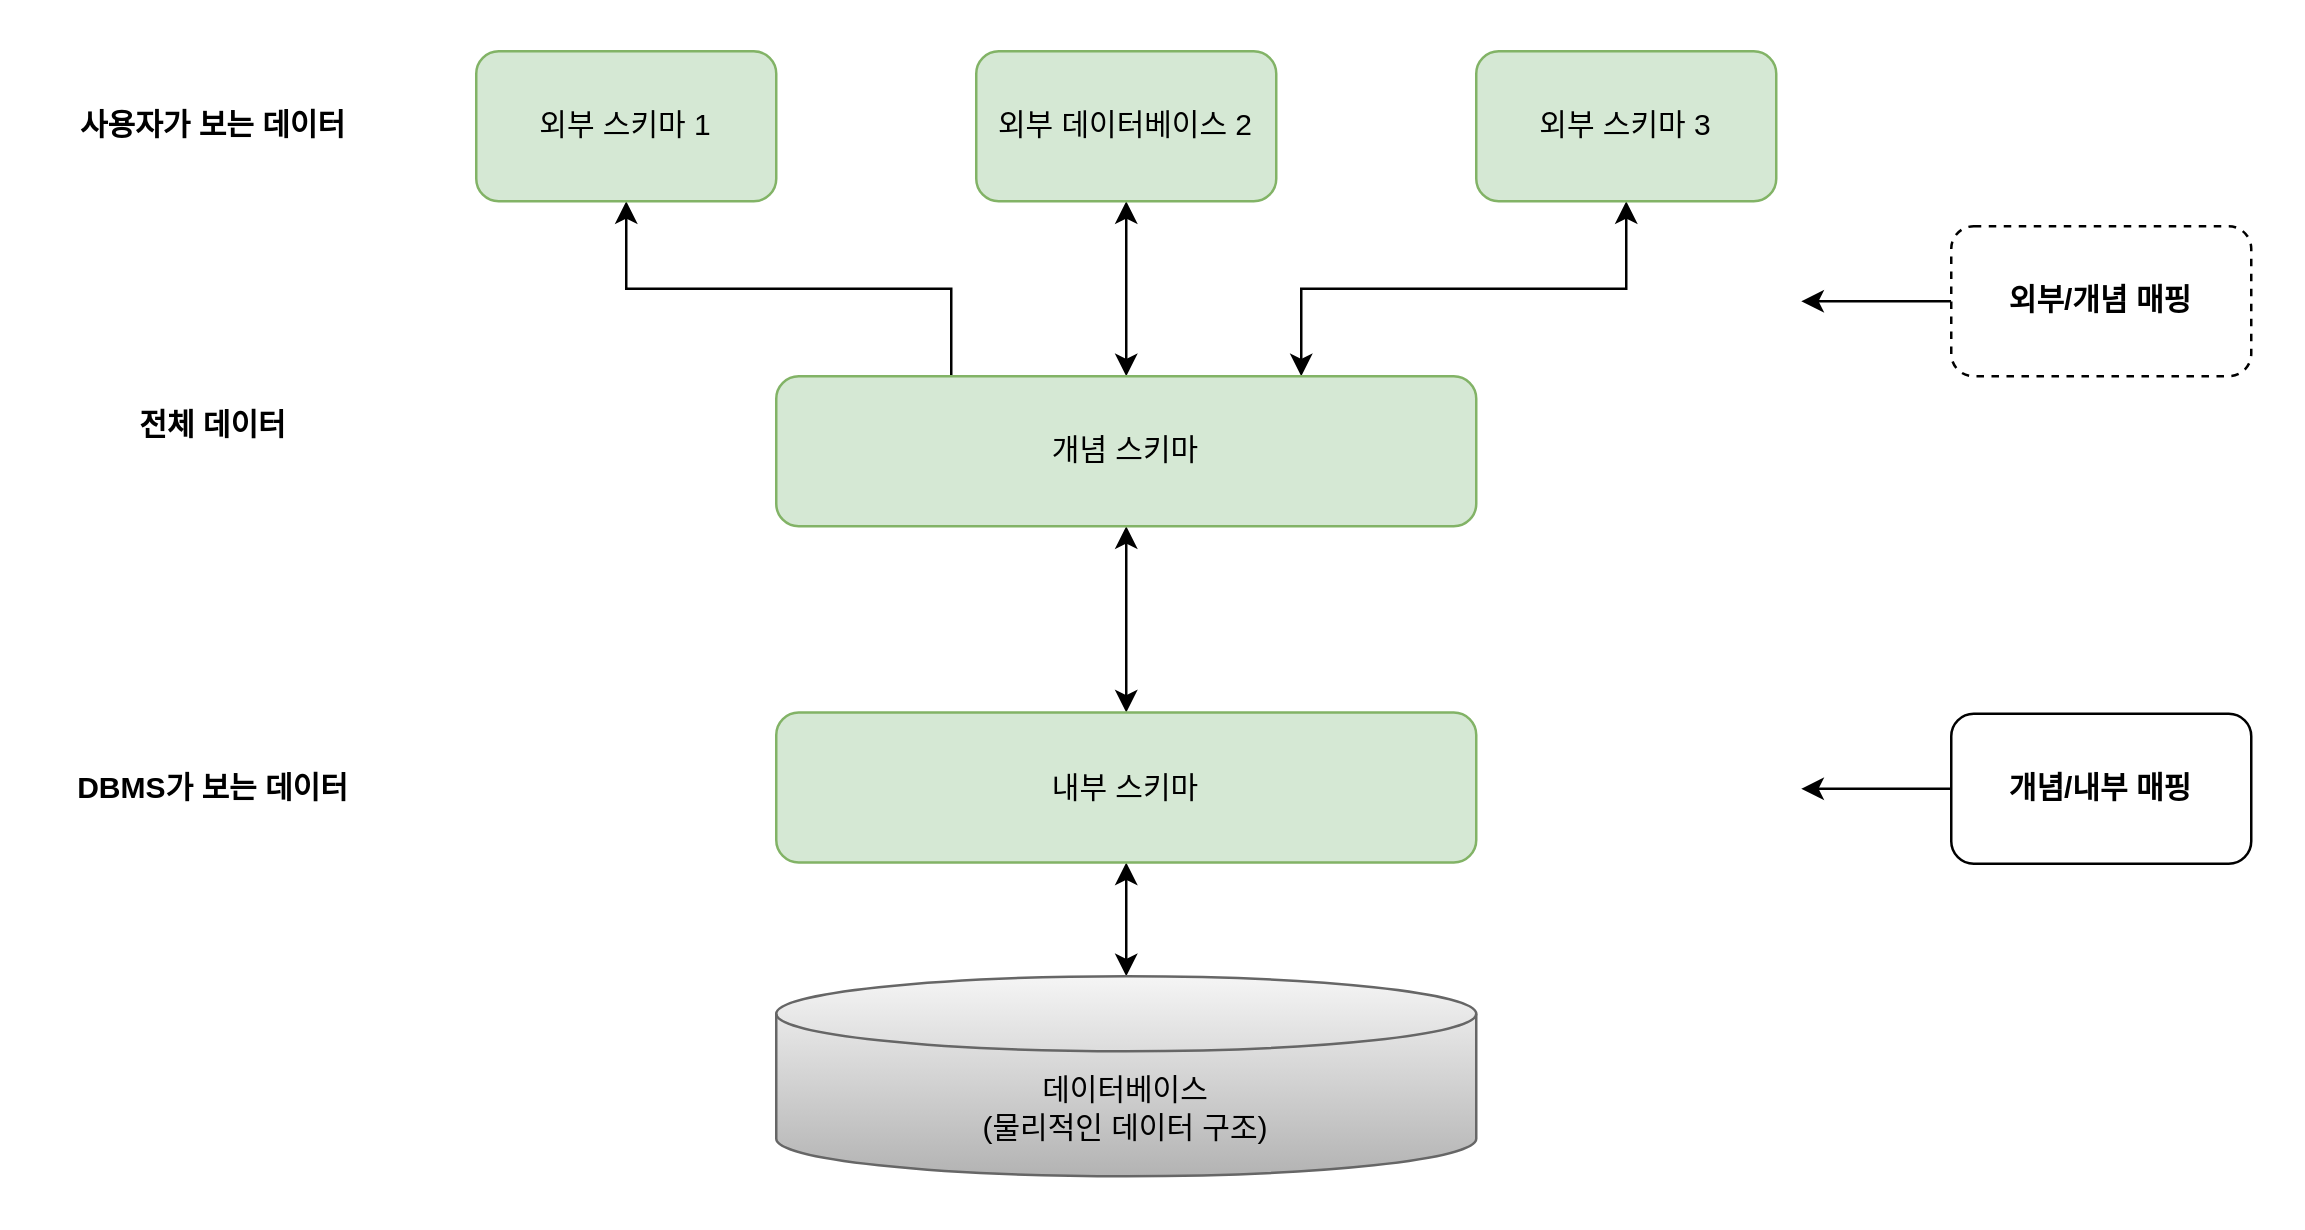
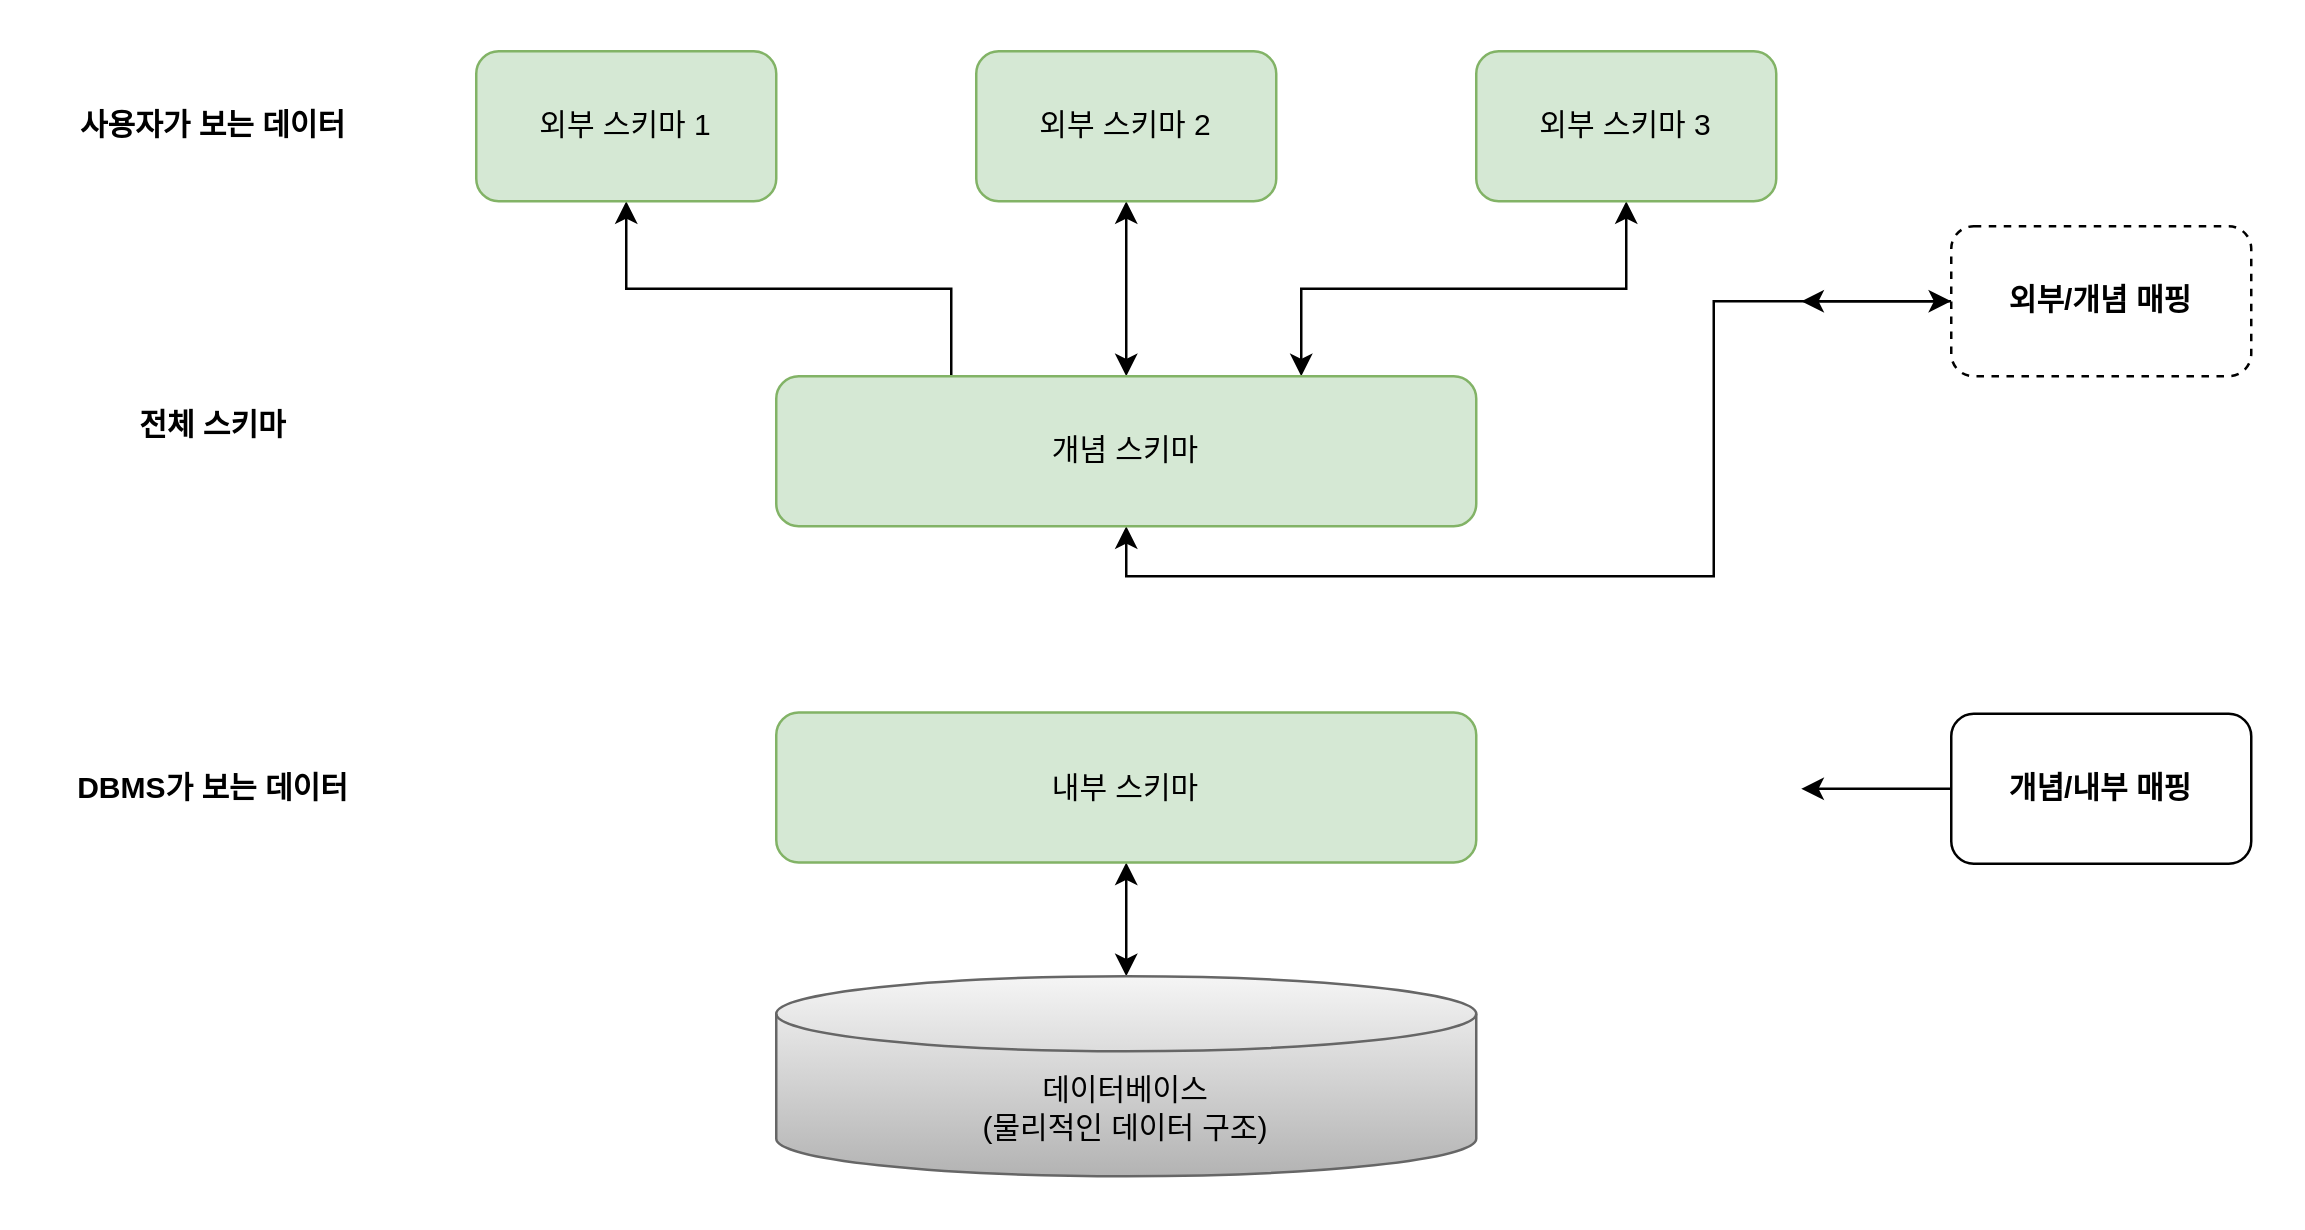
- <mxCell id="5" value="외부 데이터베이스 2" style="rounded=1;whiteSpace=wrap;html=1;fillColor=#d5e8d4;strokeColor=#82b366;" vertex="1" parent="1"><mxGeometry x="390" y="20" width="120" height="60" as="geometry" /></mxCell>
+ <mxCell id="5" value="외부 스키마 2" style="rounded=1;whiteSpace=wrap;html=1;fillColor=#d5e8d4;strokeColor=#82b366;" vertex="1" parent="1"><mxGeometry x="390" y="20" width="120" height="60" as="geometry" /></mxCell>
- <mxCell id="18" value="전체 데이터" style="text;html=1;strokeColor=none;fillColor=none;align=center;verticalAlign=middle;whiteSpace=wrap;rounded=0;fontStyle=1" vertex="1" parent="1"><mxGeometry x="20" y="160" width="130" height="20" as="geometry" /></mxCell>
+ <mxCell id="18" value="전체 스키마" style="text;html=1;strokeColor=none;fillColor=none;align=center;verticalAlign=middle;whiteSpace=wrap;rounded=0;fontStyle=1" vertex="1" parent="1"><mxGeometry x="20" y="160" width="130" height="20" as="geometry" /></mxCell>
- <mxCell id="13" style="edgeStyle=orthogonalEdgeStyle;rounded=0;orthogonalLoop=1;jettySize=auto;html=1;exitX=0.5;exitY=1;exitDx=0;exitDy=0;startArrow=classic;startFill=1;" edge="1" parent="1" source="14" target="16"><mxGeometry relative="1" as="geometry" /></mxCell>
+ <mxCell id="13" style="edgeStyle=orthogonalEdgeStyle;rounded=0;orthogonalLoop=1;jettySize=auto;html=1;exitX=0.5;exitY=1;exitDx=0;exitDy=0;startArrow=classic;startFill=1;" edge="1" parent="1" source="14" target="10"><mxGeometry relative="1" as="geometry" /></mxCell>
